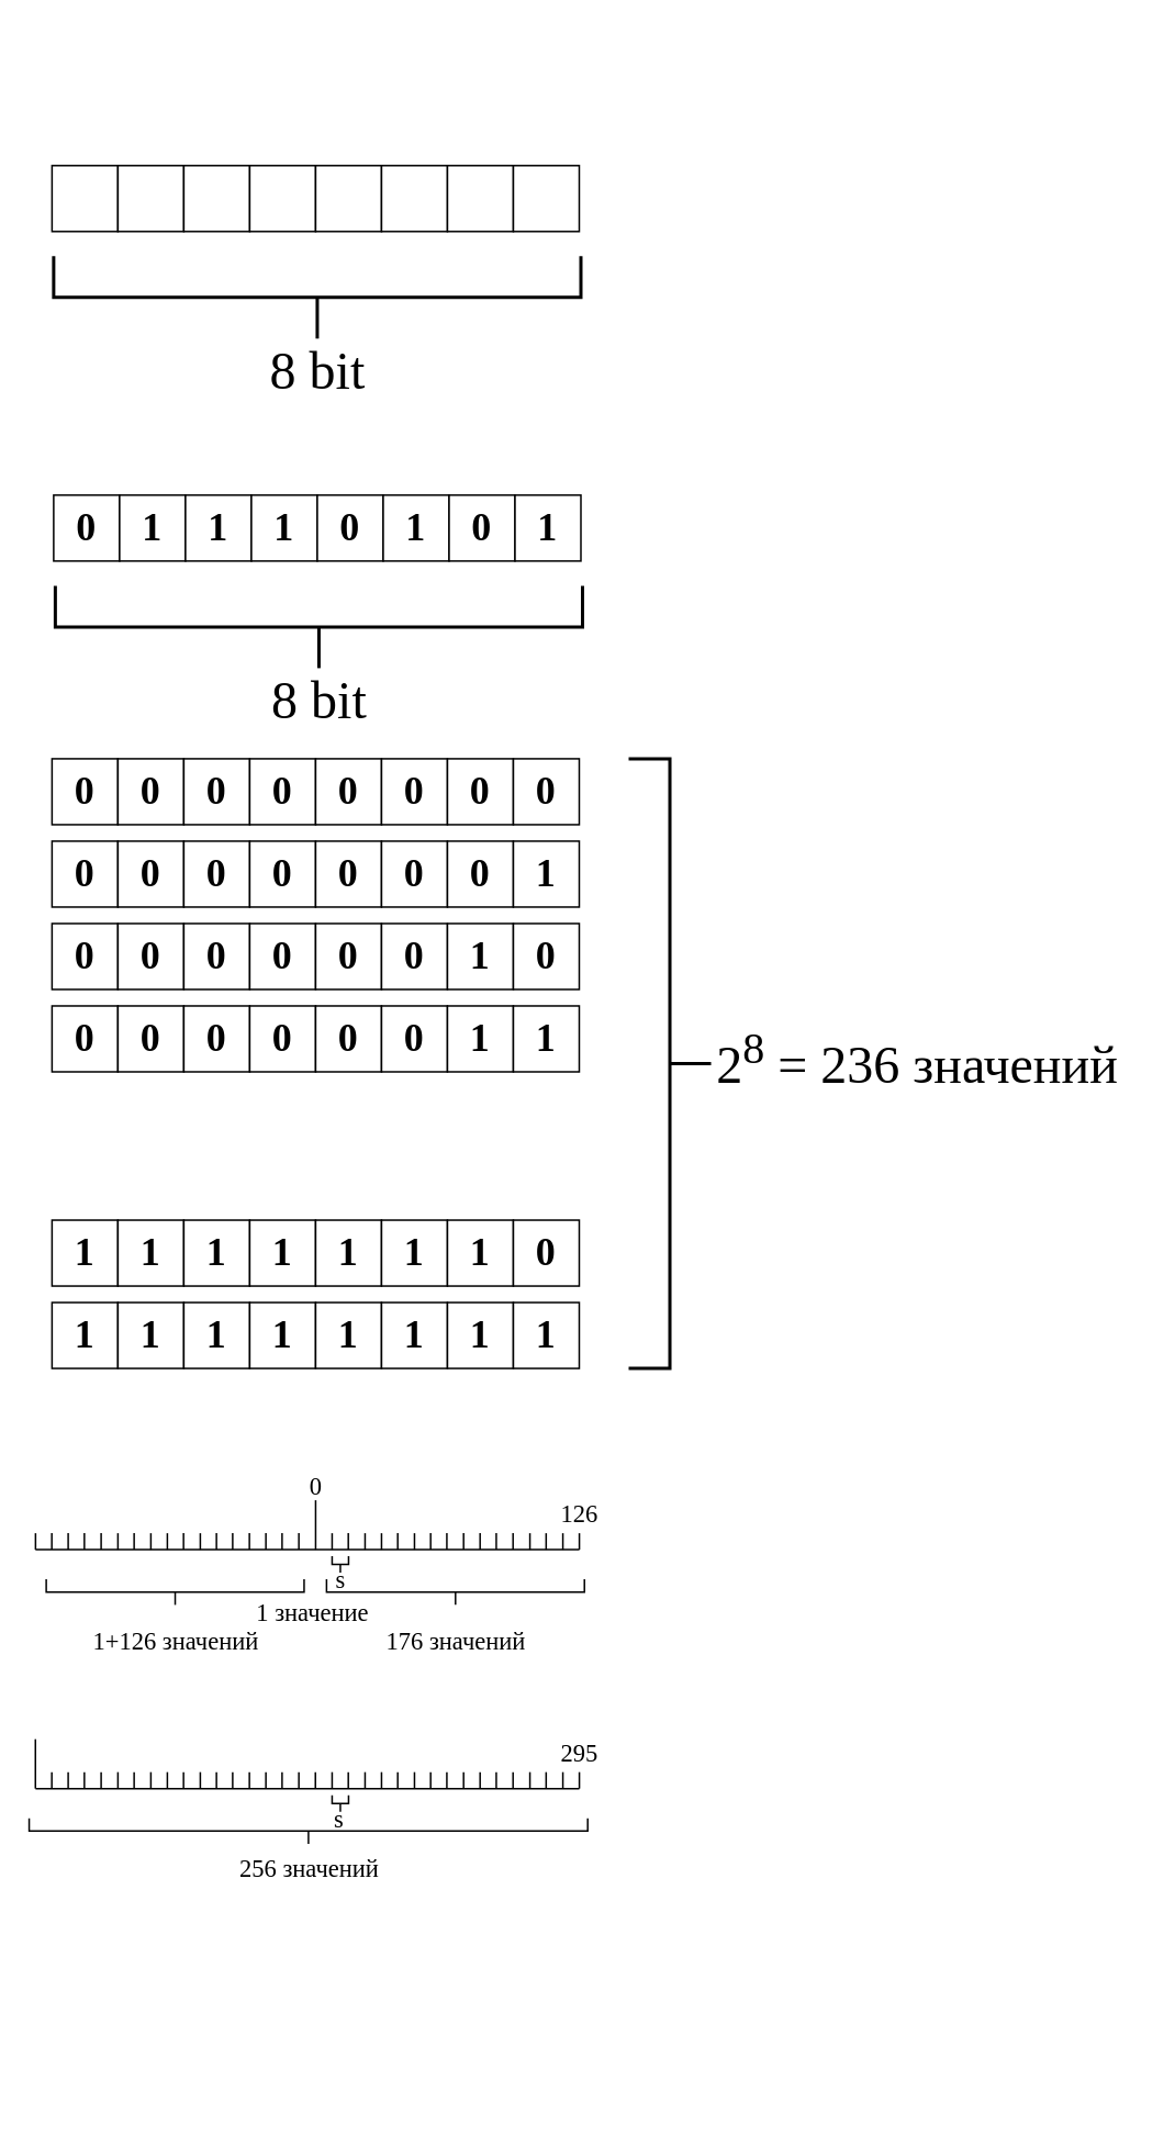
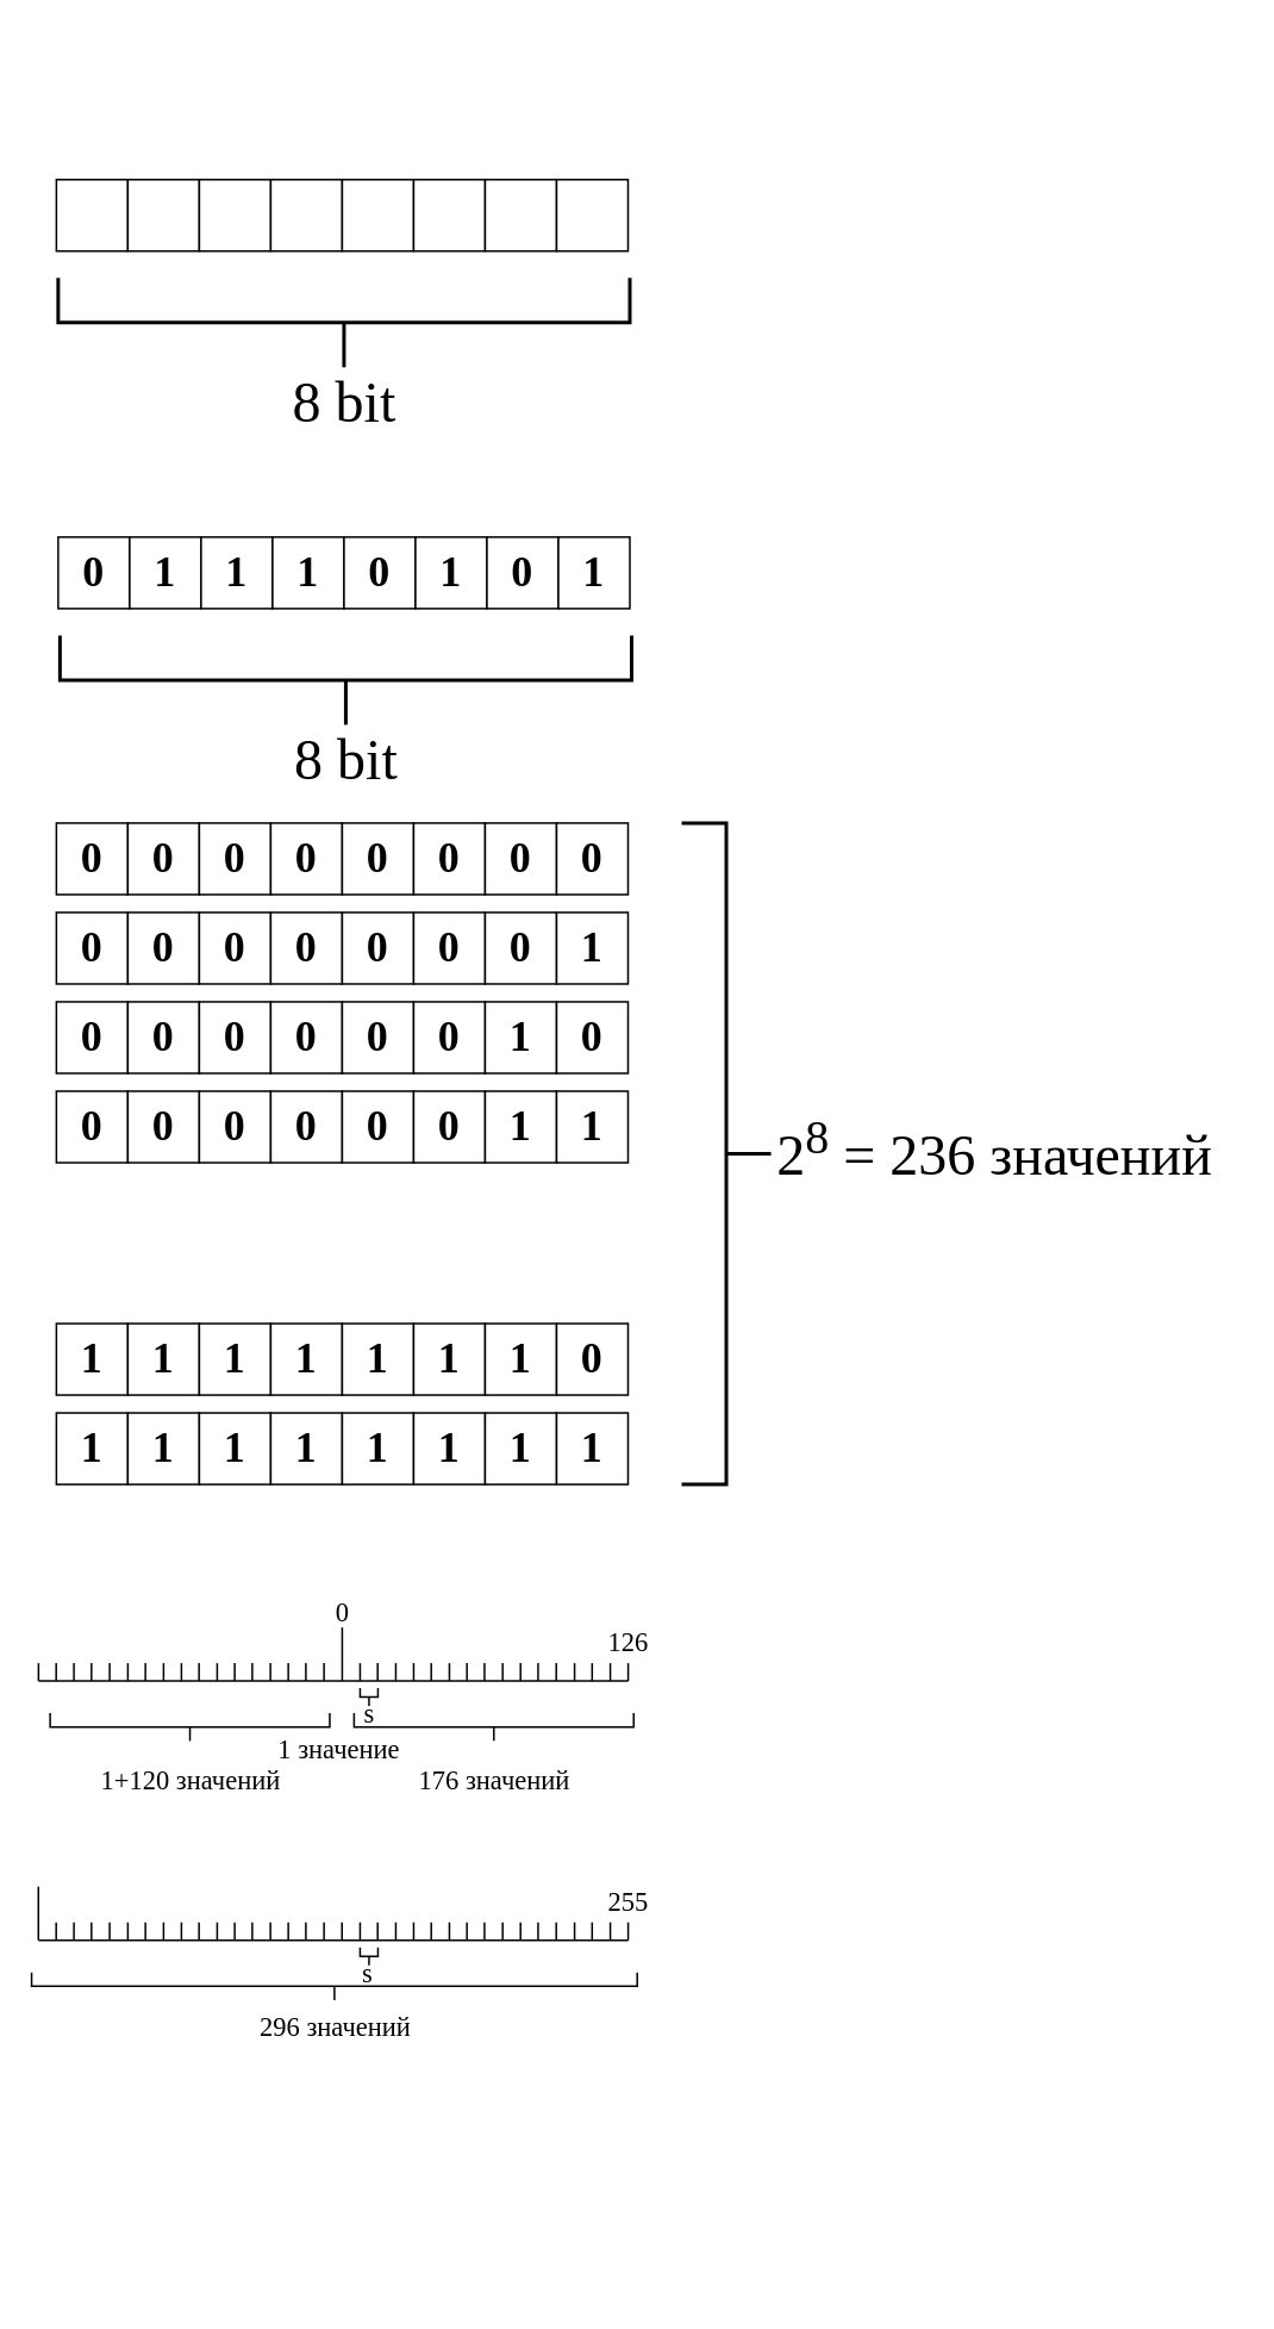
- <mxCell id="113" value="&lt;font style=&quot;font-size: 15px;&quot; data-font-src=&quot;https://fonts.googleapis.com/css?family=Open+Saus&quot; face=&quot;Open Saus&quot;&gt;1+126 значений&lt;/font&gt;" style="text;html=1;align=center;verticalAlign=middle;resizable=0;points=[];autosize=1;strokeColor=none;fillColor=none;" parent="1" vertex="1"><mxGeometry x="45.75" y="980" width="120" height="30" as="geometry" /></mxCell>
+ <mxCell id="113" value="&lt;font style=&quot;font-size: 15px;&quot; data-font-src=&quot;https://fonts.googleapis.com/css?family=Open+Saus&quot; face=&quot;Open Saus&quot;&gt;1+120 значений&lt;/font&gt;" style="text;html=1;align=center;verticalAlign=middle;resizable=0;points=[];autosize=1;strokeColor=none;fillColor=none;" parent="1" vertex="1"><mxGeometry x="45.75" y="980" width="120" height="30" as="geometry" /></mxCell>
- <mxCell id="150" value="&lt;font style=&quot;font-size: 15px;&quot; data-font-src=&quot;https://fonts.googleapis.com/css?family=Open+Saus&quot; face=&quot;Open Saus&quot;&gt;295&lt;/font&gt;" style="text;html=1;align=center;verticalAlign=middle;resizable=0;points=[];autosize=1;strokeColor=none;fillColor=none;" parent="1" vertex="1"><mxGeometry x="326" y="1048" width="50" height="30" as="geometry" /></mxCell>
+ <mxCell id="150" value="&lt;font style=&quot;font-size: 15px;&quot; data-font-src=&quot;https://fonts.googleapis.com/css?family=Open+Saus&quot; face=&quot;Open Saus&quot;&gt;255&lt;/font&gt;" style="text;html=1;align=center;verticalAlign=middle;resizable=0;points=[];autosize=1;strokeColor=none;fillColor=none;" parent="1" vertex="1"><mxGeometry x="326" y="1048" width="50" height="30" as="geometry" /></mxCell>
- <mxCell id="153" value="&lt;font style=&quot;font-size: 15px;&quot; data-font-src=&quot;https://fonts.googleapis.com/css?family=Open+Saus&quot; face=&quot;Open Saus&quot;&gt;256 значений&lt;/font&gt;" style="text;html=1;align=center;verticalAlign=middle;resizable=0;points=[];autosize=1;strokeColor=none;fillColor=none;" parent="1" vertex="1"><mxGeometry x="131.64" y="1118" width="110" height="30" as="geometry" /></mxCell>
+ <mxCell id="153" value="&lt;font style=&quot;font-size: 15px;&quot; data-font-src=&quot;https://fonts.googleapis.com/css?family=Open+Saus&quot; face=&quot;Open Saus&quot;&gt;296 значений&lt;/font&gt;" style="text;html=1;align=center;verticalAlign=middle;resizable=0;points=[];autosize=1;strokeColor=none;fillColor=none;" parent="1" vertex="1"><mxGeometry x="131.64" y="1118" width="110" height="30" as="geometry" /></mxCell>
